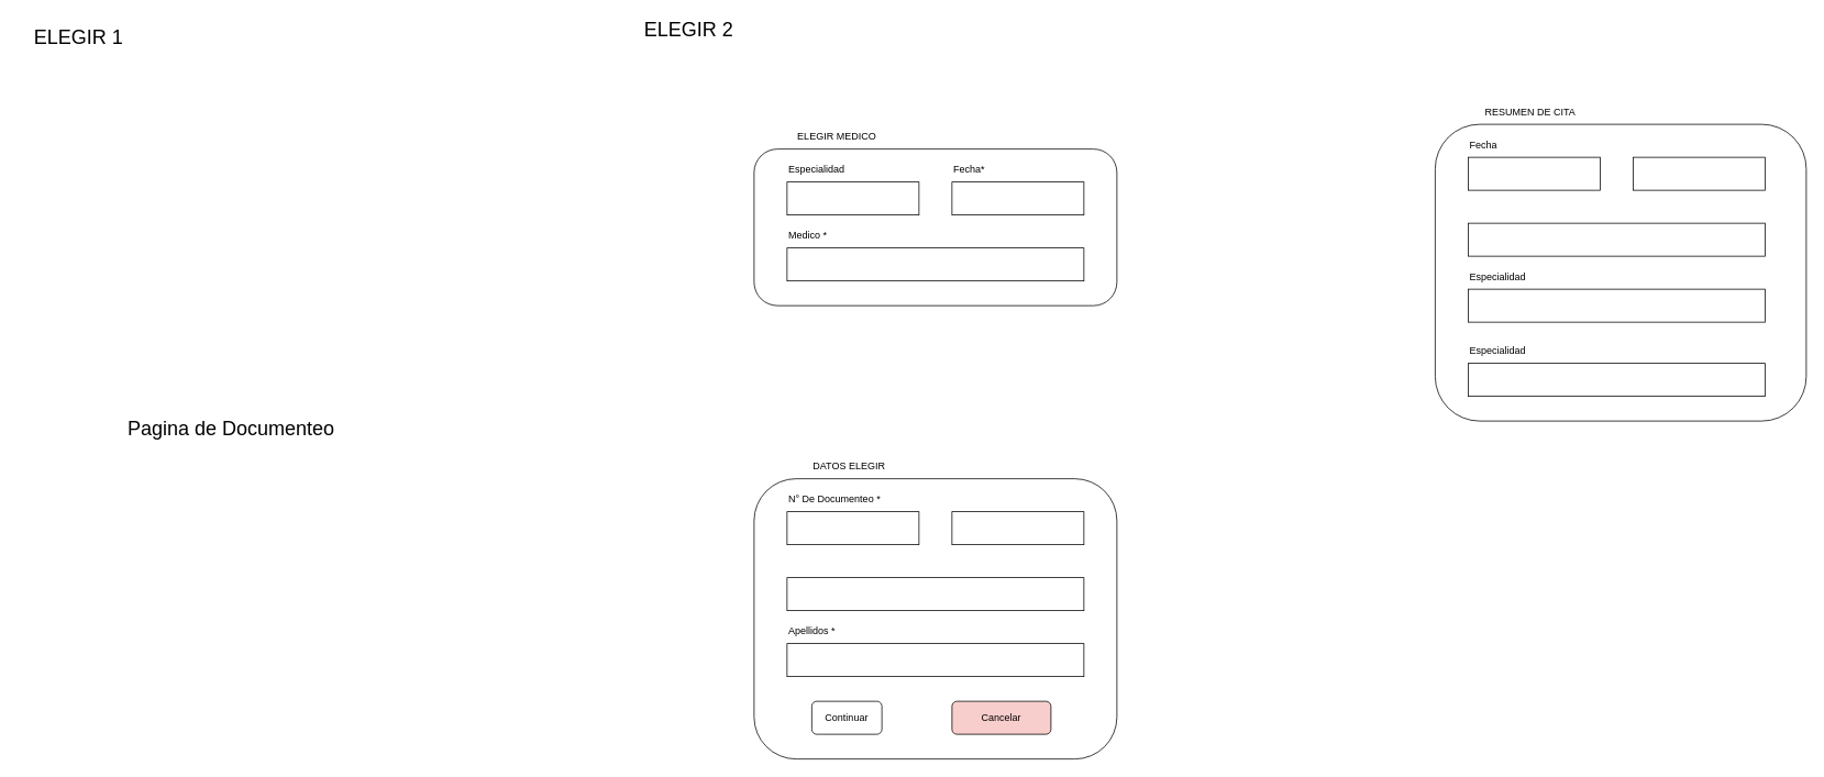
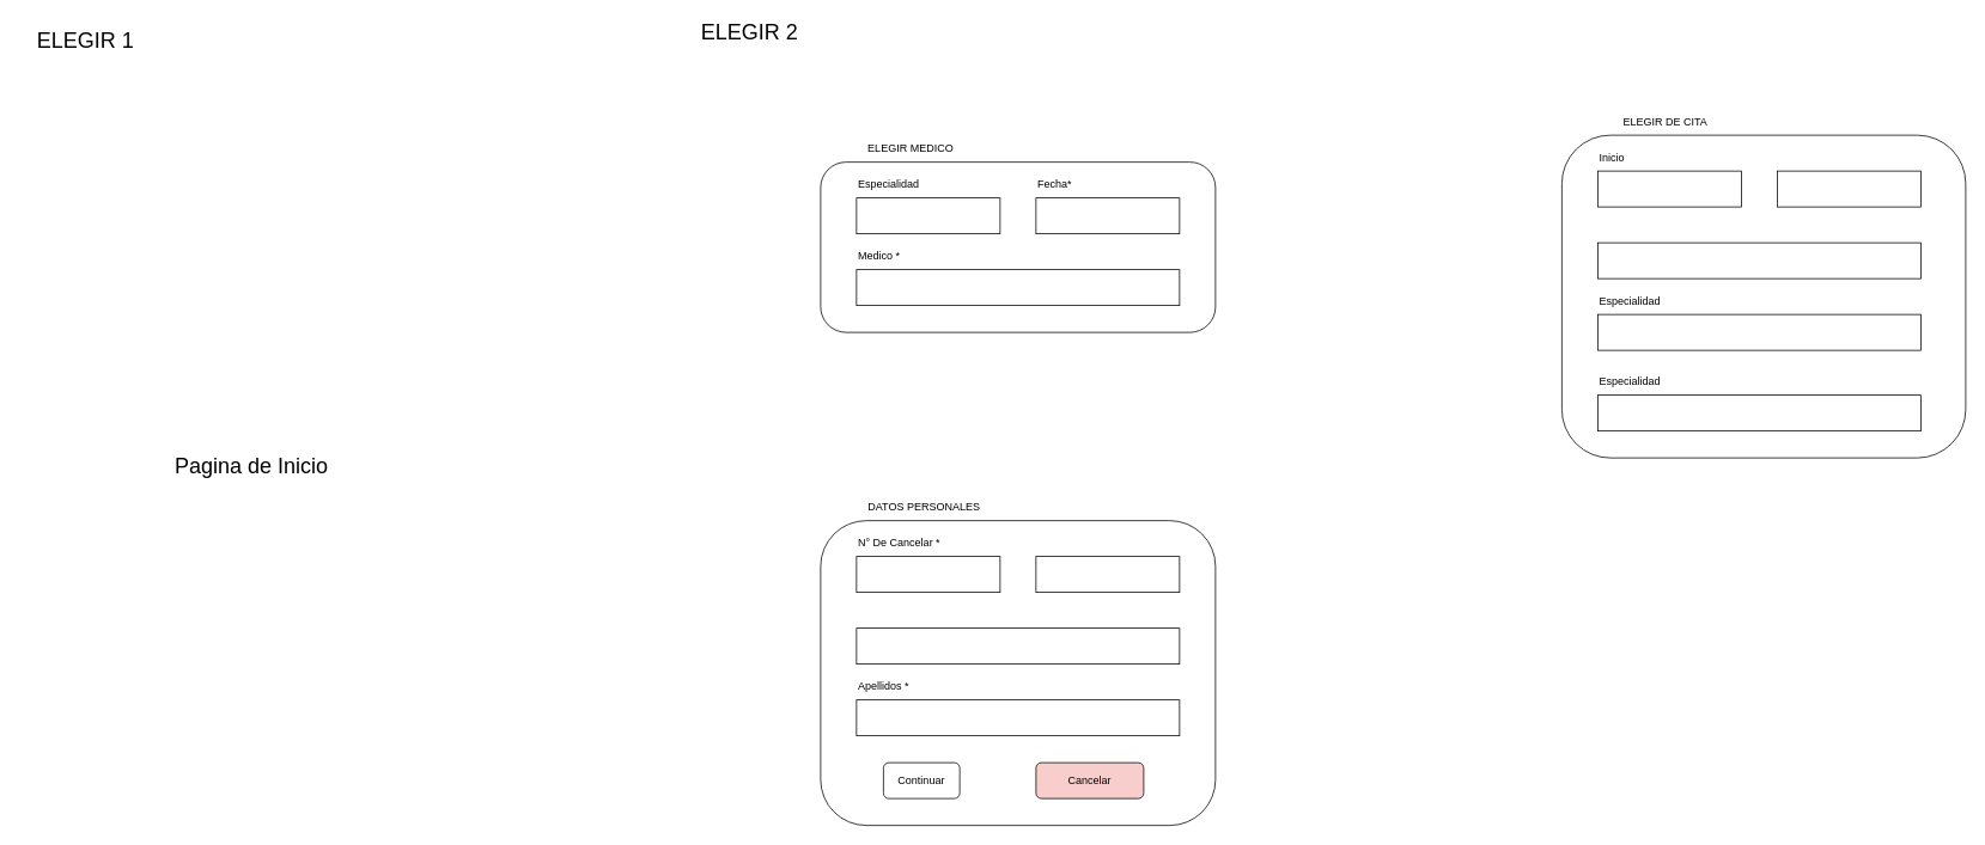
- <mxCell id="10" value="RESUMEN DE CITA" style="text;html=1;align=center;verticalAlign=middle;resizable=0;points=[];autosize=1;strokeColor=none;fillColor=none;" vertex="1" parent="2"><mxGeometry x="50" width="130" height="30" as="geometry" /></mxCell>
+ <mxCell id="10" value="ELEGIR DE CITA" style="text;html=1;align=center;verticalAlign=middle;resizable=0;points=[];autosize=1;strokeColor=none;fillColor=none;" vertex="1" parent="2"><mxGeometry x="50" width="130" height="30" as="geometry" /></mxCell>
- <mxCell id="6" value="Fecha" style="text;html=1;align=left;verticalAlign=middle;resizable=0;points=[];autosize=1;strokeColor=none;fillColor=none;" vertex="1" parent="2"><mxGeometry x="40" y="40" width="60" height="30" as="geometry" /></mxCell>
+ <mxCell id="6" value="Inicio" style="text;html=1;align=left;verticalAlign=middle;resizable=0;points=[];autosize=1;strokeColor=none;fillColor=none;" vertex="1" parent="2"><mxGeometry x="40" y="40" width="60" height="30" as="geometry" /></mxCell>
- <mxCell id="35" value="Pagina de Documenteo" style="text;html=1;strokeColor=none;fillColor=none;align=center;verticalAlign=middle;whiteSpace=wrap;rounded=0;fontSize=24;" vertex="1" parent="1"><mxGeometry x="30" y="210" width="500" height="620" as="geometry" /></mxCell>
+ <mxCell id="35" value="Pagina de Inicio" style="text;html=1;strokeColor=none;fillColor=none;align=center;verticalAlign=middle;whiteSpace=wrap;rounded=0;fontSize=24;" vertex="1" parent="1"><mxGeometry x="30" y="210" width="500" height="620" as="geometry" /></mxCell>
- <mxCell id="22" value="DATOS ELEGIR" style="text;html=1;align=center;verticalAlign=middle;resizable=0;points=[];autosize=1;strokeColor=none;fillColor=none;" vertex="1" parent="13"><mxGeometry x="40" width="150" height="30" as="geometry" /></mxCell>
+ <mxCell id="22" value="DATOS PERSONALES" style="text;html=1;align=center;verticalAlign=middle;resizable=0;points=[];autosize=1;strokeColor=none;fillColor=none;" vertex="1" parent="13"><mxGeometry x="40" width="150" height="30" as="geometry" /></mxCell>
- <mxCell id="17" value="N° De Documenteo *" style="text;html=1;align=left;verticalAlign=middle;resizable=0;points=[];autosize=1;strokeColor=none;fillColor=none;" vertex="1" parent="13"><mxGeometry x="40" y="40" width="140" height="30" as="geometry" /></mxCell>
+ <mxCell id="17" value="N° De Cancelar *" style="text;html=1;align=left;verticalAlign=middle;resizable=0;points=[];autosize=1;strokeColor=none;fillColor=none;" vertex="1" parent="13"><mxGeometry x="40" y="40" width="140" height="30" as="geometry" /></mxCell>
